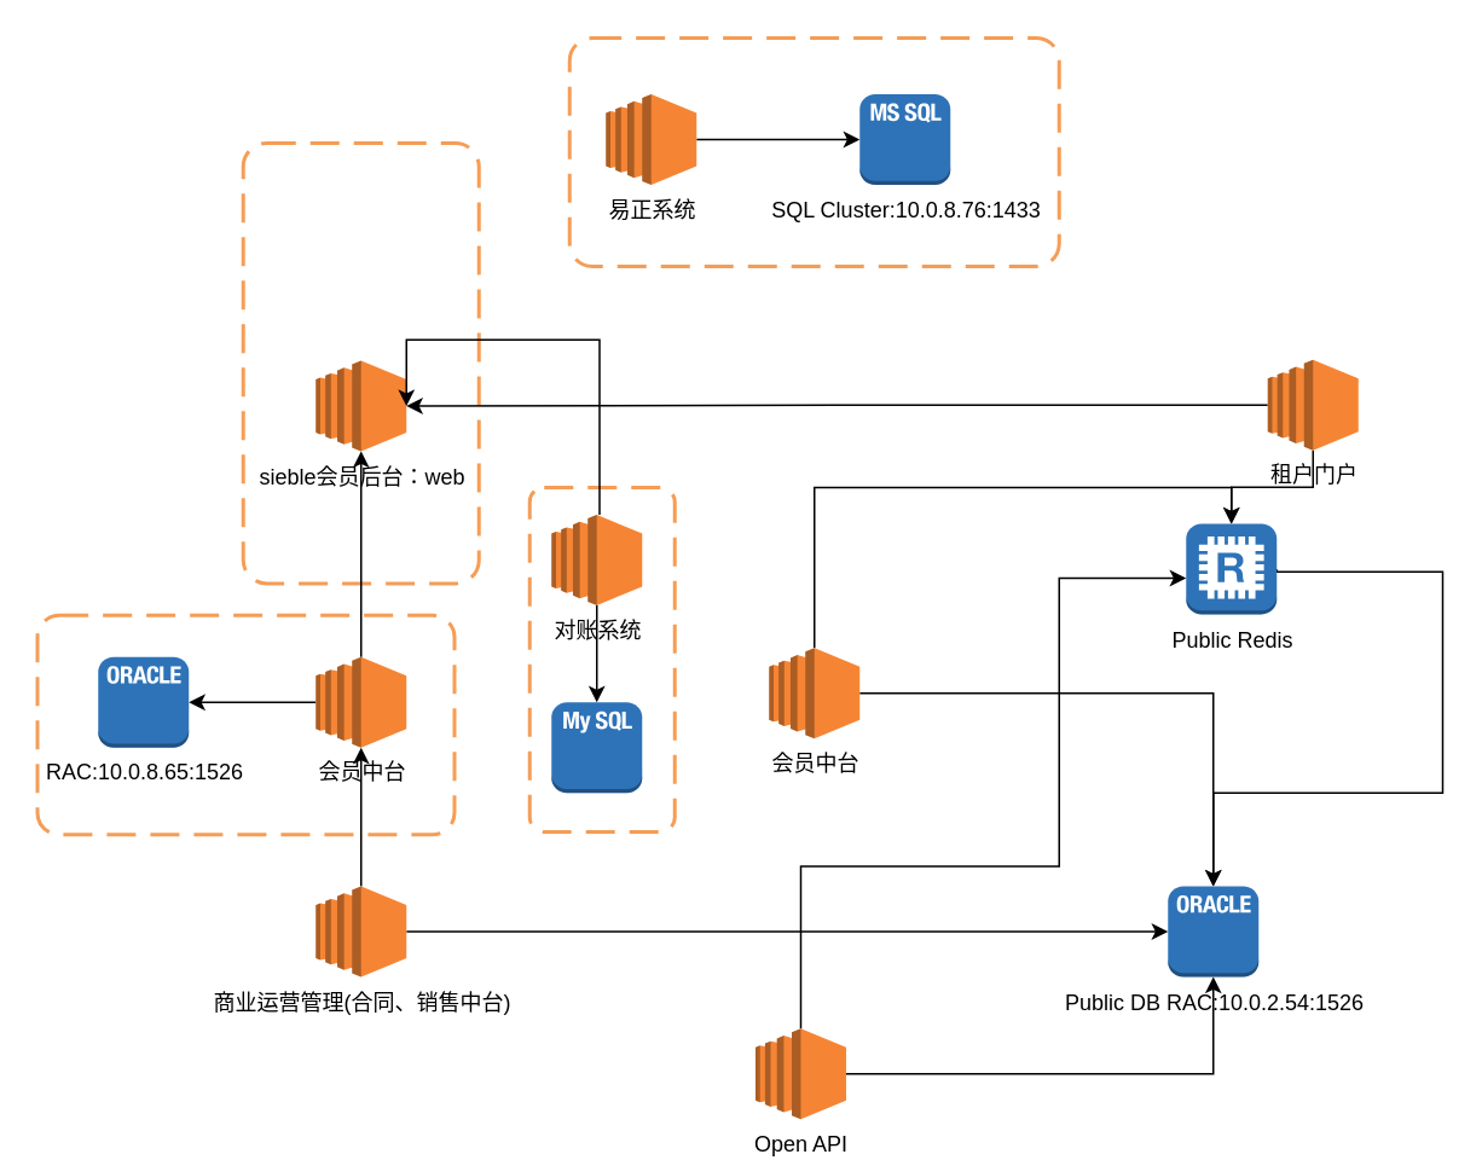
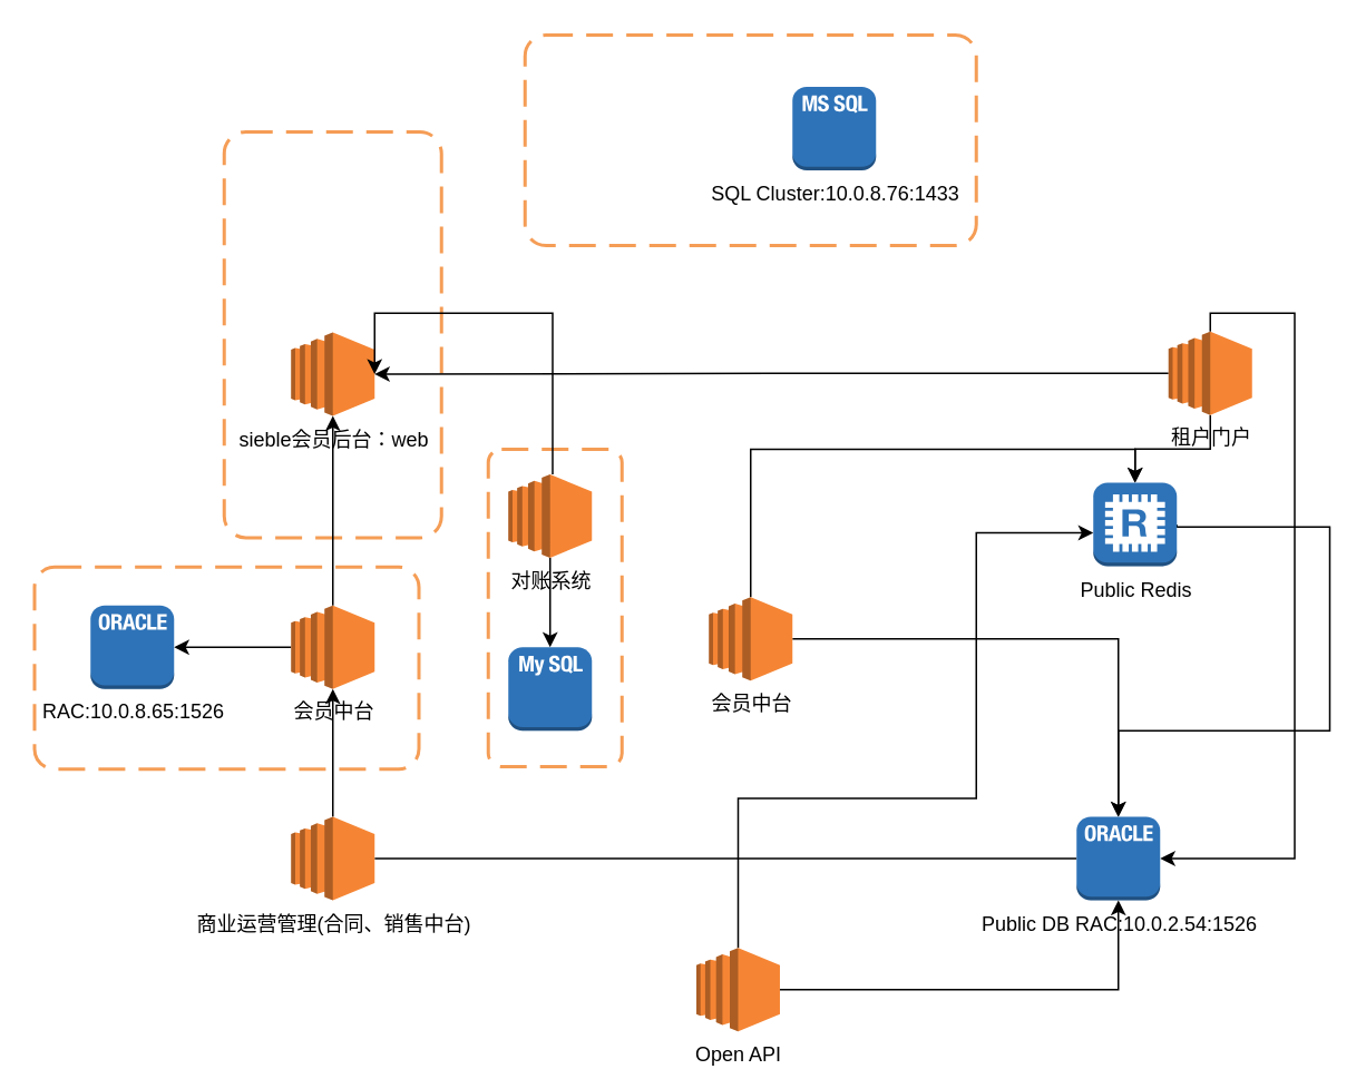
- <mxCell id="11" value="易正系统" style="outlineConnect=0;dashed=0;verticalLabelPosition=bottom;verticalAlign=top;align=center;html=1;shape=mxgraph.aws3.ec2;fillColor=#F58534;gradientColor=none;" vertex="1" parent="1"><mxGeometry x="333.5" y="51.5" width="50" height="50" as="geometry" /></mxCell>
- <mxCell id="10" value="" style="edgeStyle=orthogonalEdgeStyle;rounded=0;orthogonalLoop=1;jettySize=auto;html=1;" edge="1" parent="1" source="11" target="32"><mxGeometry relative="1" as="geometry"><mxPoint x="463.5" y="83" as="targetPoint" /></mxGeometry></mxCell>
+ <mxCell id="22" value="" style="edgeStyle=orthogonalEdgeStyle;rounded=0;orthogonalLoop=1;jettySize=auto;html=1;entryX=1;entryY=0.5;entryDx=0;entryDy=0;entryPerimeter=0;" edge="1" parent="1" source="24" target="30"><mxGeometry relative="1" as="geometry"><mxPoint x="828.5" y="187" as="targetPoint" /><Array as="points"><mxPoint x="774" y="187" /><mxPoint x="774" y="514" /></Array></mxGeometry></mxCell>
- <mxCell id="15" value="" style="edgeStyle=orthogonalEdgeStyle;rounded=0;orthogonalLoop=1;jettySize=auto;html=1;" edge="1" parent="1" source="17" target="30"><mxGeometry relative="1" as="geometry"><Array as="points"><mxPoint x="446" y="513" /><mxPoint x="446" y="513" /></Array></mxGeometry></mxCell>
+ <mxCell id="15" value="" style="edgeStyle=orthogonalEdgeStyle;rounded=0;orthogonalLoop=1;jettySize=auto;html=1;endArrow=none;" edge="1" parent="1" source="17" target="30"><mxGeometry relative="1" as="geometry"><Array as="points"><mxPoint x="446" y="513" /><mxPoint x="446" y="513" /></Array></mxGeometry></mxCell>
